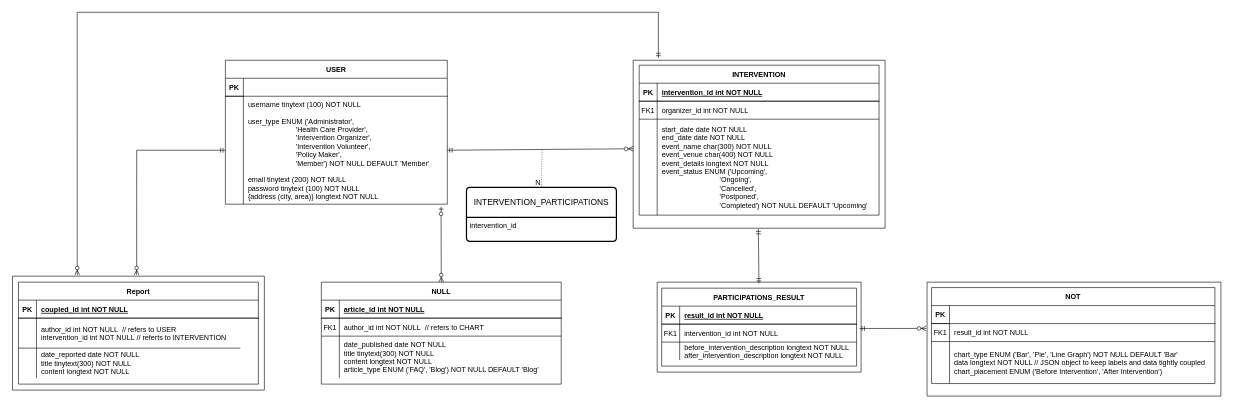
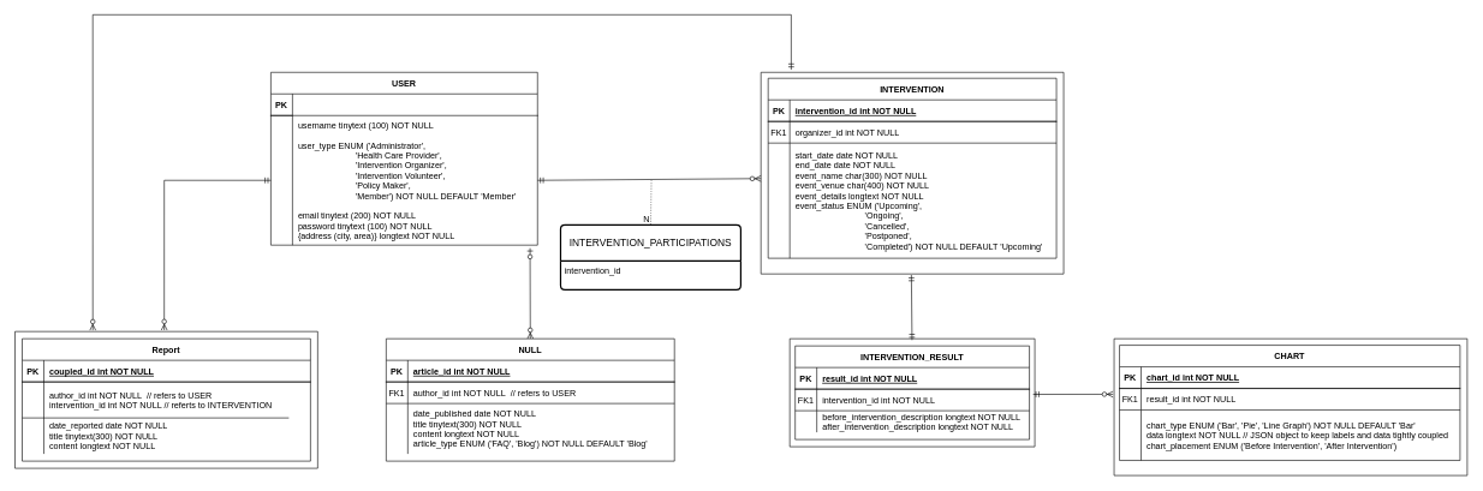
- <mxCell id="36" value="NOT" style="shape=table;startSize=30;container=1;collapsible=1;childLayout=tableLayout;fixedRows=1;rowLines=1;fontStyle=1;align=center;resizeLast=1;" vertex="1" parent="34"><mxGeometry x="7.5" y="9.048" width="472.5" height="160" as="geometry" /></mxCell>
+ <mxCell id="36" value="CHART" style="shape=table;startSize=30;container=1;collapsible=1;childLayout=tableLayout;fixedRows=1;rowLines=1;fontStyle=1;align=center;resizeLast=1;" vertex="1" parent="34"><mxGeometry x="7.5" y="9.048" width="472.5" height="160" as="geometry" /></mxCell>
- <mxCell id="24" value="PARTICIPATIONS_RESULT" style="shape=table;startSize=30;container=1;collapsible=1;childLayout=tableLayout;fixedRows=1;rowLines=1;fontStyle=1;align=center;resizeLast=1;" parent="22" vertex="1"><mxGeometry x="7.5" y="10" width="325" height="130" as="geometry" /></mxCell>
+ <mxCell id="24" value="INTERVENTION_RESULT" style="shape=table;startSize=30;container=1;collapsible=1;childLayout=tableLayout;fixedRows=1;rowLines=1;fontStyle=1;align=center;resizeLast=1;" parent="22" vertex="1"><mxGeometry x="7.5" y="10" width="325" height="130" as="geometry" /></mxCell>
+ <mxCell id="39" value="chart_id int NOT NULL " style="shape=partialRectangle;overflow=hidden;connectable=0;fillColor=none;top=0;left=0;bottom=0;right=0;align=left;spacingLeft=6;fontStyle=5;" vertex="1" parent="37"><mxGeometry x="30" width="442.5" height="30" as="geometry"><mxRectangle width="442.5" height="30" as="alternateBounds" /></mxGeometry></mxCell>
- <mxCell id="58" value="author_id int NOT NULL  // refers to CHART" style="shape=partialRectangle;overflow=hidden;connectable=0;fillColor=none;top=0;left=0;bottom=0;right=0;align=left;spacingLeft=6;" vertex="1" parent="56"><mxGeometry x="30" width="370" height="30" as="geometry"><mxRectangle width="370" height="30" as="alternateBounds" /></mxGeometry></mxCell>
+ <mxCell id="58" value="author_id int NOT NULL  // refers to USER" style="shape=partialRectangle;overflow=hidden;connectable=0;fillColor=none;top=0;left=0;bottom=0;right=0;align=left;spacingLeft=6;" vertex="1" parent="56"><mxGeometry x="30" width="370" height="30" as="geometry"><mxRectangle width="370" height="30" as="alternateBounds" /></mxGeometry></mxCell>
